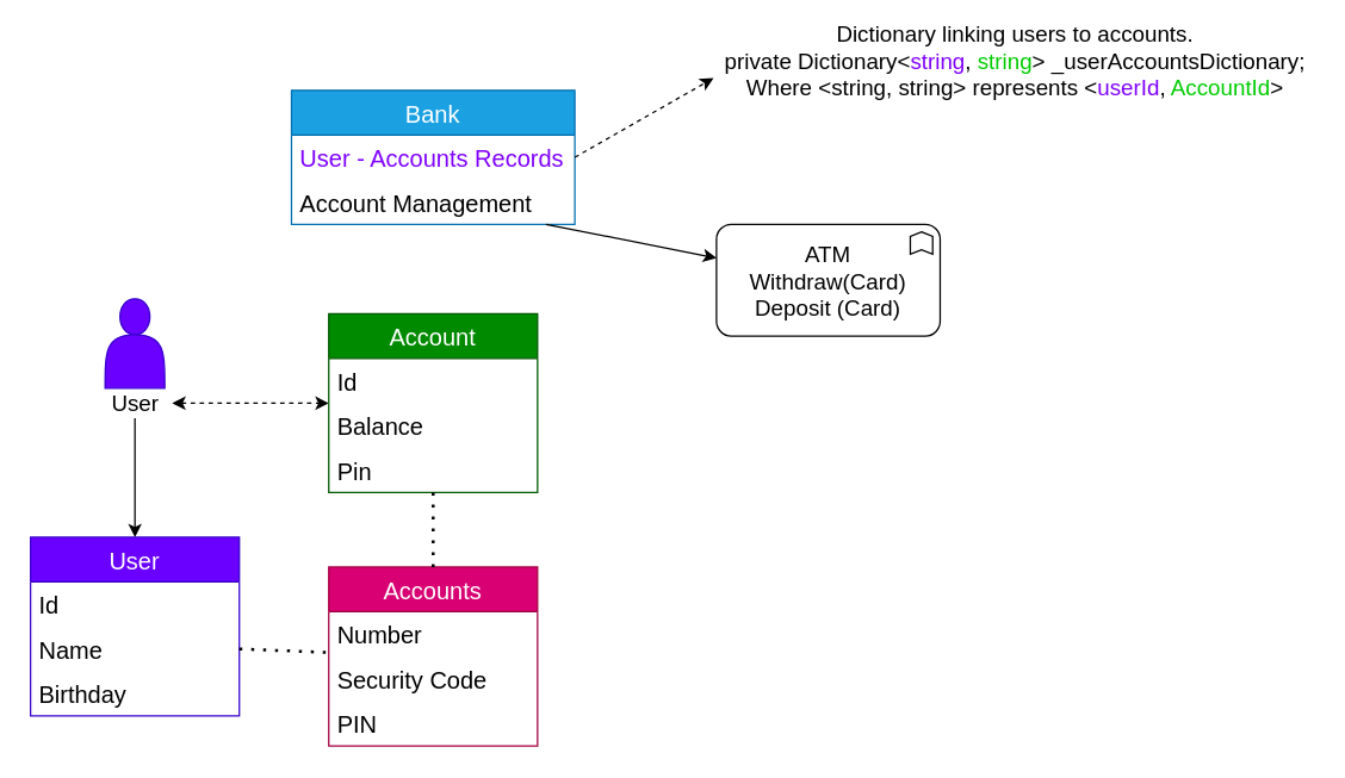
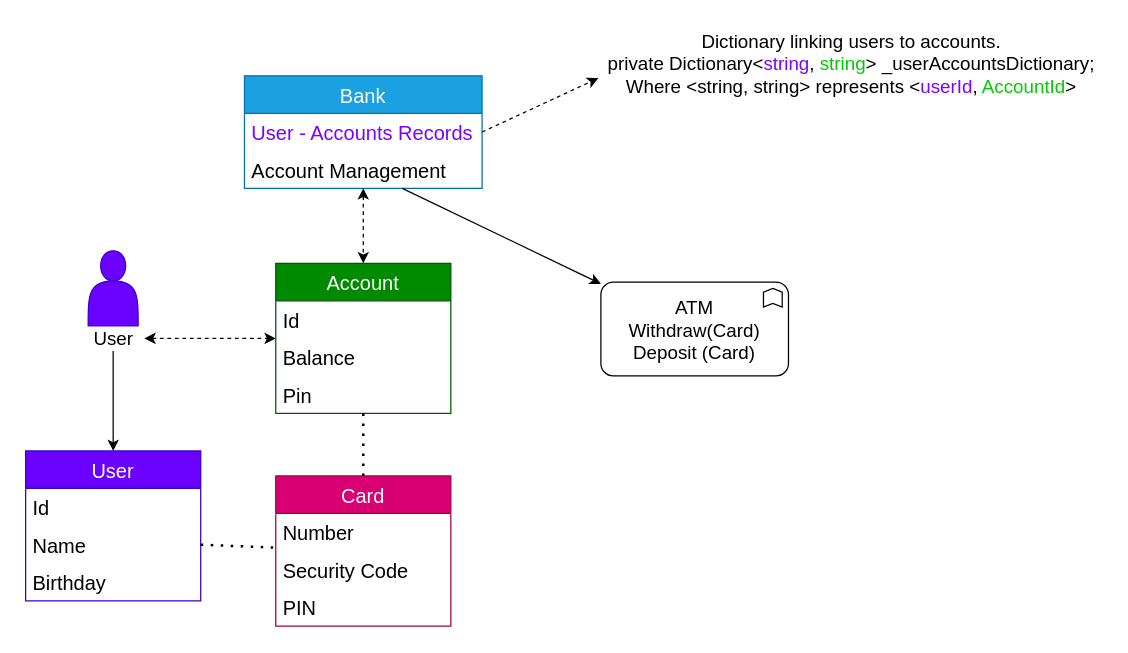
- <mxCell id="19" value="Dictionary linking users to accounts.&lt;br&gt;private Dictionary&amp;lt;&lt;font color=&quot;#7f00ff&quot;&gt;string&lt;/font&gt;, &lt;font color=&quot;#00cc00&quot;&gt;string&lt;/font&gt;&amp;gt; _userAccountsDictionary;&lt;br&gt;Where &amp;lt;string, string&amp;gt; represents &amp;lt;&lt;font color=&quot;#7f00ff&quot;&gt;userId&lt;/font&gt;, &lt;font color=&quot;#00cc00&quot;&gt;AccountId&lt;/font&gt;&amp;gt;" style="text;html=1;align=center;verticalAlign=middle;resizable=0;points=[];autosize=1;strokeColor=none;fillColor=default;fontSize=15;" parent="1" vertex="1"><mxGeometry x="480" y="10" width="400" height="60" as="geometry" /></mxCell>
+ <mxCell id="19" value="Dictionary linking users to accounts.&lt;br&gt;private Dictionary&amp;lt;&lt;font color=&quot;#7f00ff&quot;&gt;string&lt;/font&gt;, &lt;font color=&quot;#00cc00&quot;&gt;string&lt;/font&gt;&amp;gt; _userAccountsDictionary;&lt;br&gt;Where &amp;lt;string, string&amp;gt; represents &amp;lt;&lt;font color=&quot;#7f00ff&quot;&gt;userId&lt;/font&gt;, &lt;font color=&quot;#00cc00&quot;&gt;AccountId&lt;/font&gt;&amp;gt;" style="text;html=1;align=center;verticalAlign=middle;resizable=0;points=[];autosize=1;strokeColor=none;fillColor=default;fontSize=15;" parent="1" vertex="1"><mxGeometry x="480" y="20" width="400" height="60" as="geometry" /></mxCell>
+ <mxCell id="22" value="" style="endArrow=classic;startArrow=classic;html=1;fontSize=16;strokeColor=default;dashed=1;" parent="1" source="7" target="14" edge="1"><mxGeometry width="50" height="50" relative="1" as="geometry"><mxPoint x="125" y="280" as="sourcePoint" /><mxPoint x="225" y="280" as="targetPoint" /></mxGeometry></mxCell>
- <mxCell id="21" value="ATM&lt;br&gt;Withdraw(Card)&lt;br&gt;Deposit (Card)" style="html=1;outlineConnect=0;whiteSpace=wrap;shape=mxgraph.archimate3.application;appType=func;archiType=rounded;fontSize=15;" parent="1" vertex="1"><mxGeometry x="480" y="150" width="150" height="75" as="geometry" /></mxCell>
+ <mxCell id="21" value="ATM&lt;br&gt;Withdraw(Card)&lt;br&gt;Deposit (Card)" style="html=1;outlineConnect=0;whiteSpace=wrap;shape=mxgraph.archimate3.application;appType=func;archiType=rounded;fontSize=15;" parent="1" vertex="1"><mxGeometry x="480" y="225" width="150" height="75" as="geometry" /></mxCell>
- <mxCell id="23" value="Accounts" style="swimlane;fontStyle=0;childLayout=stackLayout;horizontal=1;startSize=30;horizontalStack=0;resizeParent=1;resizeParentMax=0;resizeLast=0;collapsible=1;marginBottom=0;fontSize=16;fillColor=#d80073;fontColor=#ffffff;strokeColor=#A50040;swimlaneFillColor=default;" vertex="1" parent="1"><mxGeometry x="220" y="380" width="140" height="120" as="geometry" /></mxCell>
+ <mxCell id="23" value="Card" style="swimlane;fontStyle=0;childLayout=stackLayout;horizontal=1;startSize=30;horizontalStack=0;resizeParent=1;resizeParentMax=0;resizeLast=0;collapsible=1;marginBottom=0;fontSize=16;fillColor=#d80073;fontColor=#ffffff;strokeColor=#A50040;swimlaneFillColor=default;" vertex="1" parent="1"><mxGeometry x="220" y="380" width="140" height="120" as="geometry" /></mxCell>
